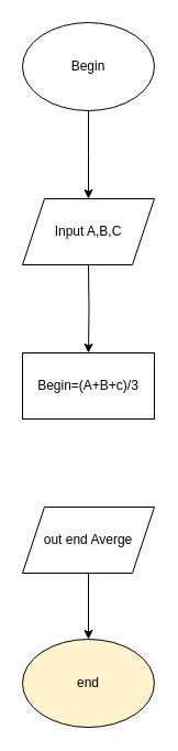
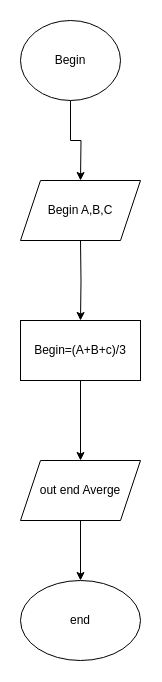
- <mxCell id="3" value="Begin" style="ellipse;whiteSpace=wrap;html=1;" vertex="1" parent="1"><mxGeometry x="20" y="20" width="120" height="80" as="geometry" /></mxCell>
+ <mxCell id="3" value="Begin" style="ellipse;whiteSpace=wrap;html=1;" vertex="1" parent="1"><mxGeometry x="20" y="20" width="100" height="80" as="geometry" /></mxCell>
- <mxCell id="10" value="Input A,B,C" style="shape=parallelogram;perimeter=parallelogramPerimeter;whiteSpace=wrap;html=1;fixedSize=1;" vertex="1" parent="1"><mxGeometry x="20" y="180" width="120" height="60" as="geometry" /></mxCell>
+ <mxCell id="10" value="Begin A,B,C" style="shape=parallelogram;perimeter=parallelogramPerimeter;whiteSpace=wrap;html=1;fixedSize=1;" vertex="1" parent="1"><mxGeometry x="20" y="180" width="120" height="60" as="geometry" /></mxCell>
+ <mxCell id="5" style="edgeStyle=orthogonalEdgeStyle;rounded=0;orthogonalLoop=1;jettySize=auto;html=1;exitX=0.5;exitY=1;exitDx=0;exitDy=0;entryX=0.5;entryY=0;entryDx=0;entryDy=0;" edge="1" parent="1" source="6" target="8"><mxGeometry relative="1" as="geometry" /></mxCell>
- <mxCell id="9" value="end" style="ellipse;whiteSpace=wrap;html=1;fillColor=#fff2cc;" vertex="1" parent="1"><mxGeometry x="20" y="580" width="120" height="80" as="geometry" /></mxCell>
+ <mxCell id="9" value="end" style="ellipse;whiteSpace=wrap;html=1;" vertex="1" parent="1"><mxGeometry x="20" y="580" width="120" height="80" as="geometry" /></mxCell>
